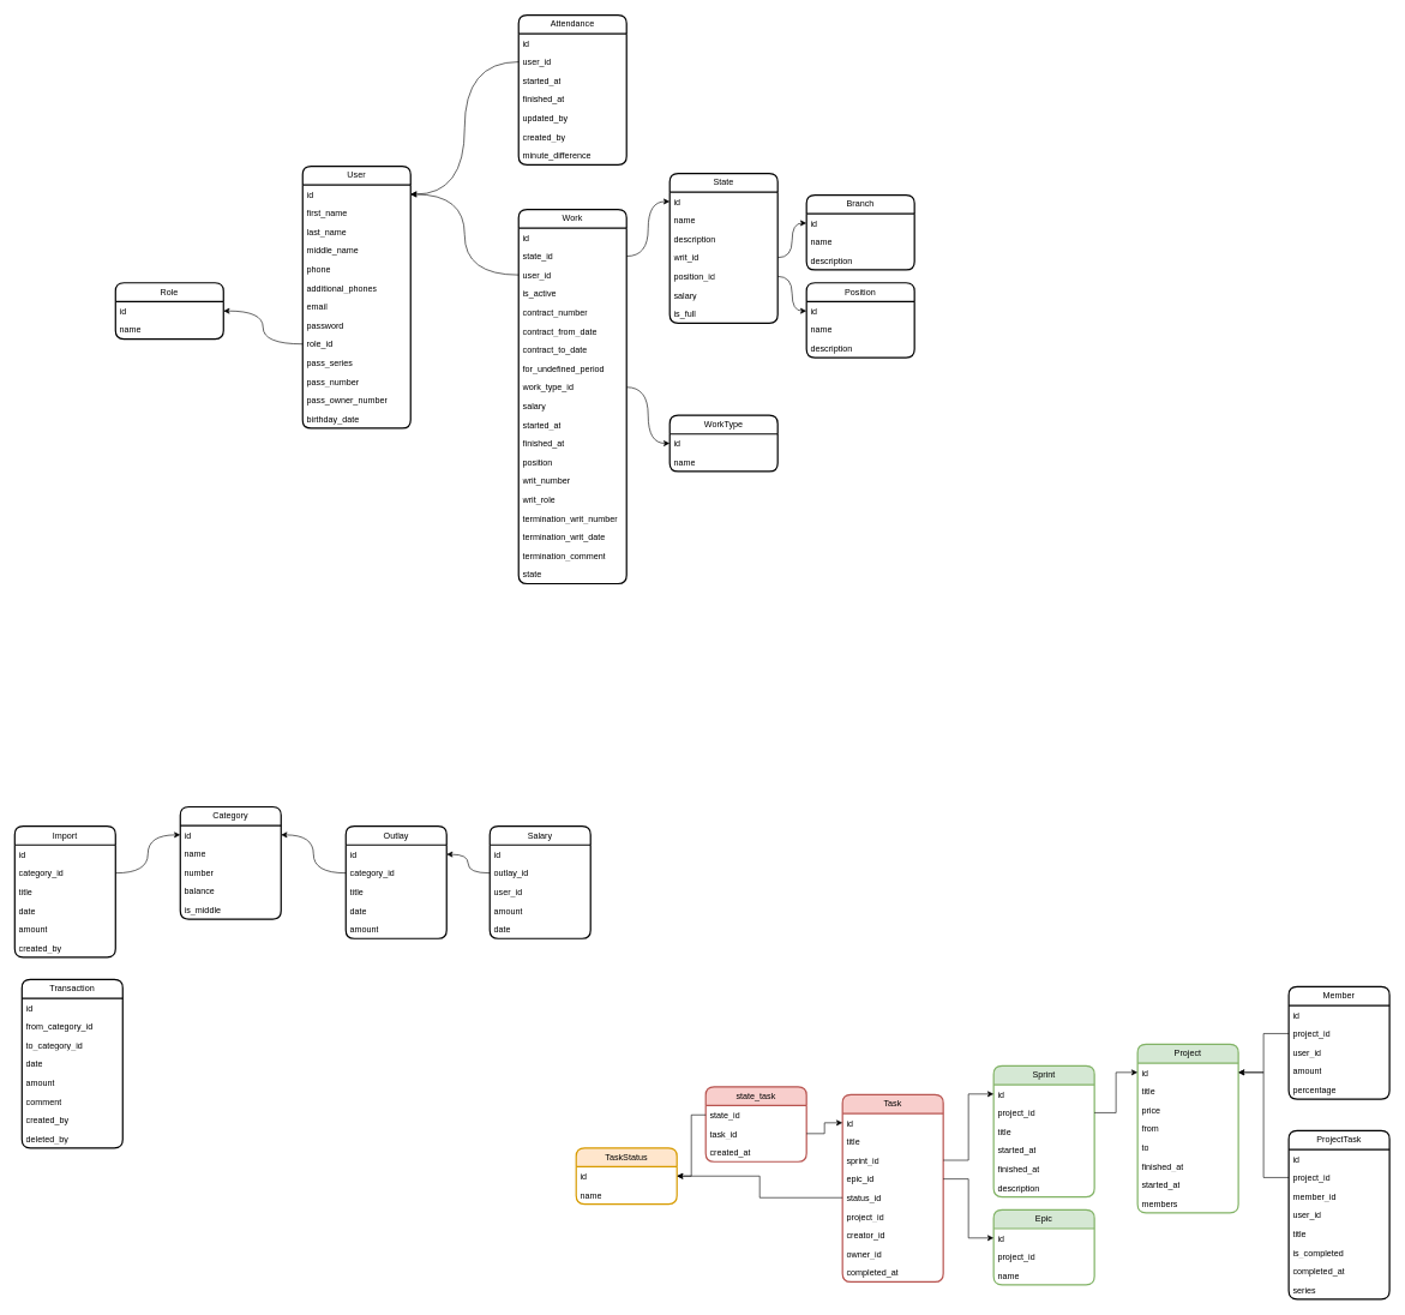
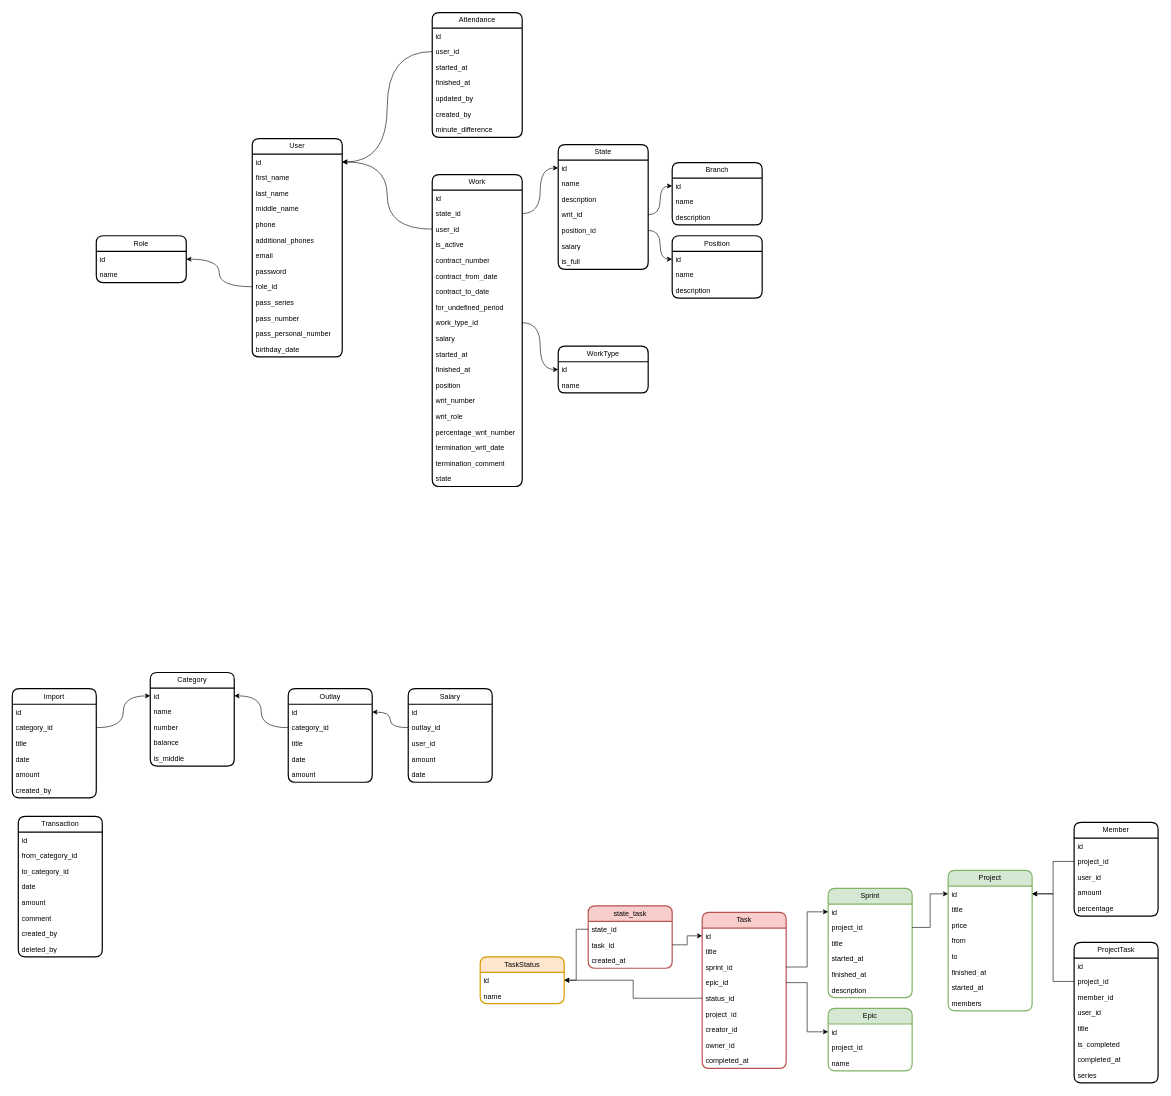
- <mxCell id="35" value="pass_owner_number" style="text;strokeColor=none;fillColor=none;align=left;verticalAlign=top;spacingLeft=4;spacingRight=4;overflow=hidden;rotatable=0;points=[[0,0.5],[1,0.5]];portConstraint=eastwest;whiteSpace=wrap;html=1;" parent="23" vertex="1"><mxGeometry y="312" width="150" height="26" as="geometry" /></mxCell>
+ <mxCell id="35" value="pass_personal_number" style="text;strokeColor=none;fillColor=none;align=left;verticalAlign=top;spacingLeft=4;spacingRight=4;overflow=hidden;rotatable=0;points=[[0,0.5],[1,0.5]];portConstraint=eastwest;whiteSpace=wrap;html=1;" parent="23" vertex="1"><mxGeometry y="312" width="150" height="26" as="geometry" /></mxCell>
- <mxCell id="90" value="termination_writ_number" style="text;strokeColor=none;fillColor=none;align=left;verticalAlign=top;spacingLeft=4;spacingRight=4;overflow=hidden;rotatable=0;points=[[0,0.5],[1,0.5]];portConstraint=eastwest;whiteSpace=wrap;html=1;" parent="74" vertex="1"><mxGeometry y="416" width="150" height="26" as="geometry" /></mxCell>
+ <mxCell id="90" value="percentage_writ_number" style="text;strokeColor=none;fillColor=none;align=left;verticalAlign=top;spacingLeft=4;spacingRight=4;overflow=hidden;rotatable=0;points=[[0,0.5],[1,0.5]];portConstraint=eastwest;whiteSpace=wrap;html=1;" parent="74" vertex="1"><mxGeometry y="416" width="150" height="26" as="geometry" /></mxCell>
